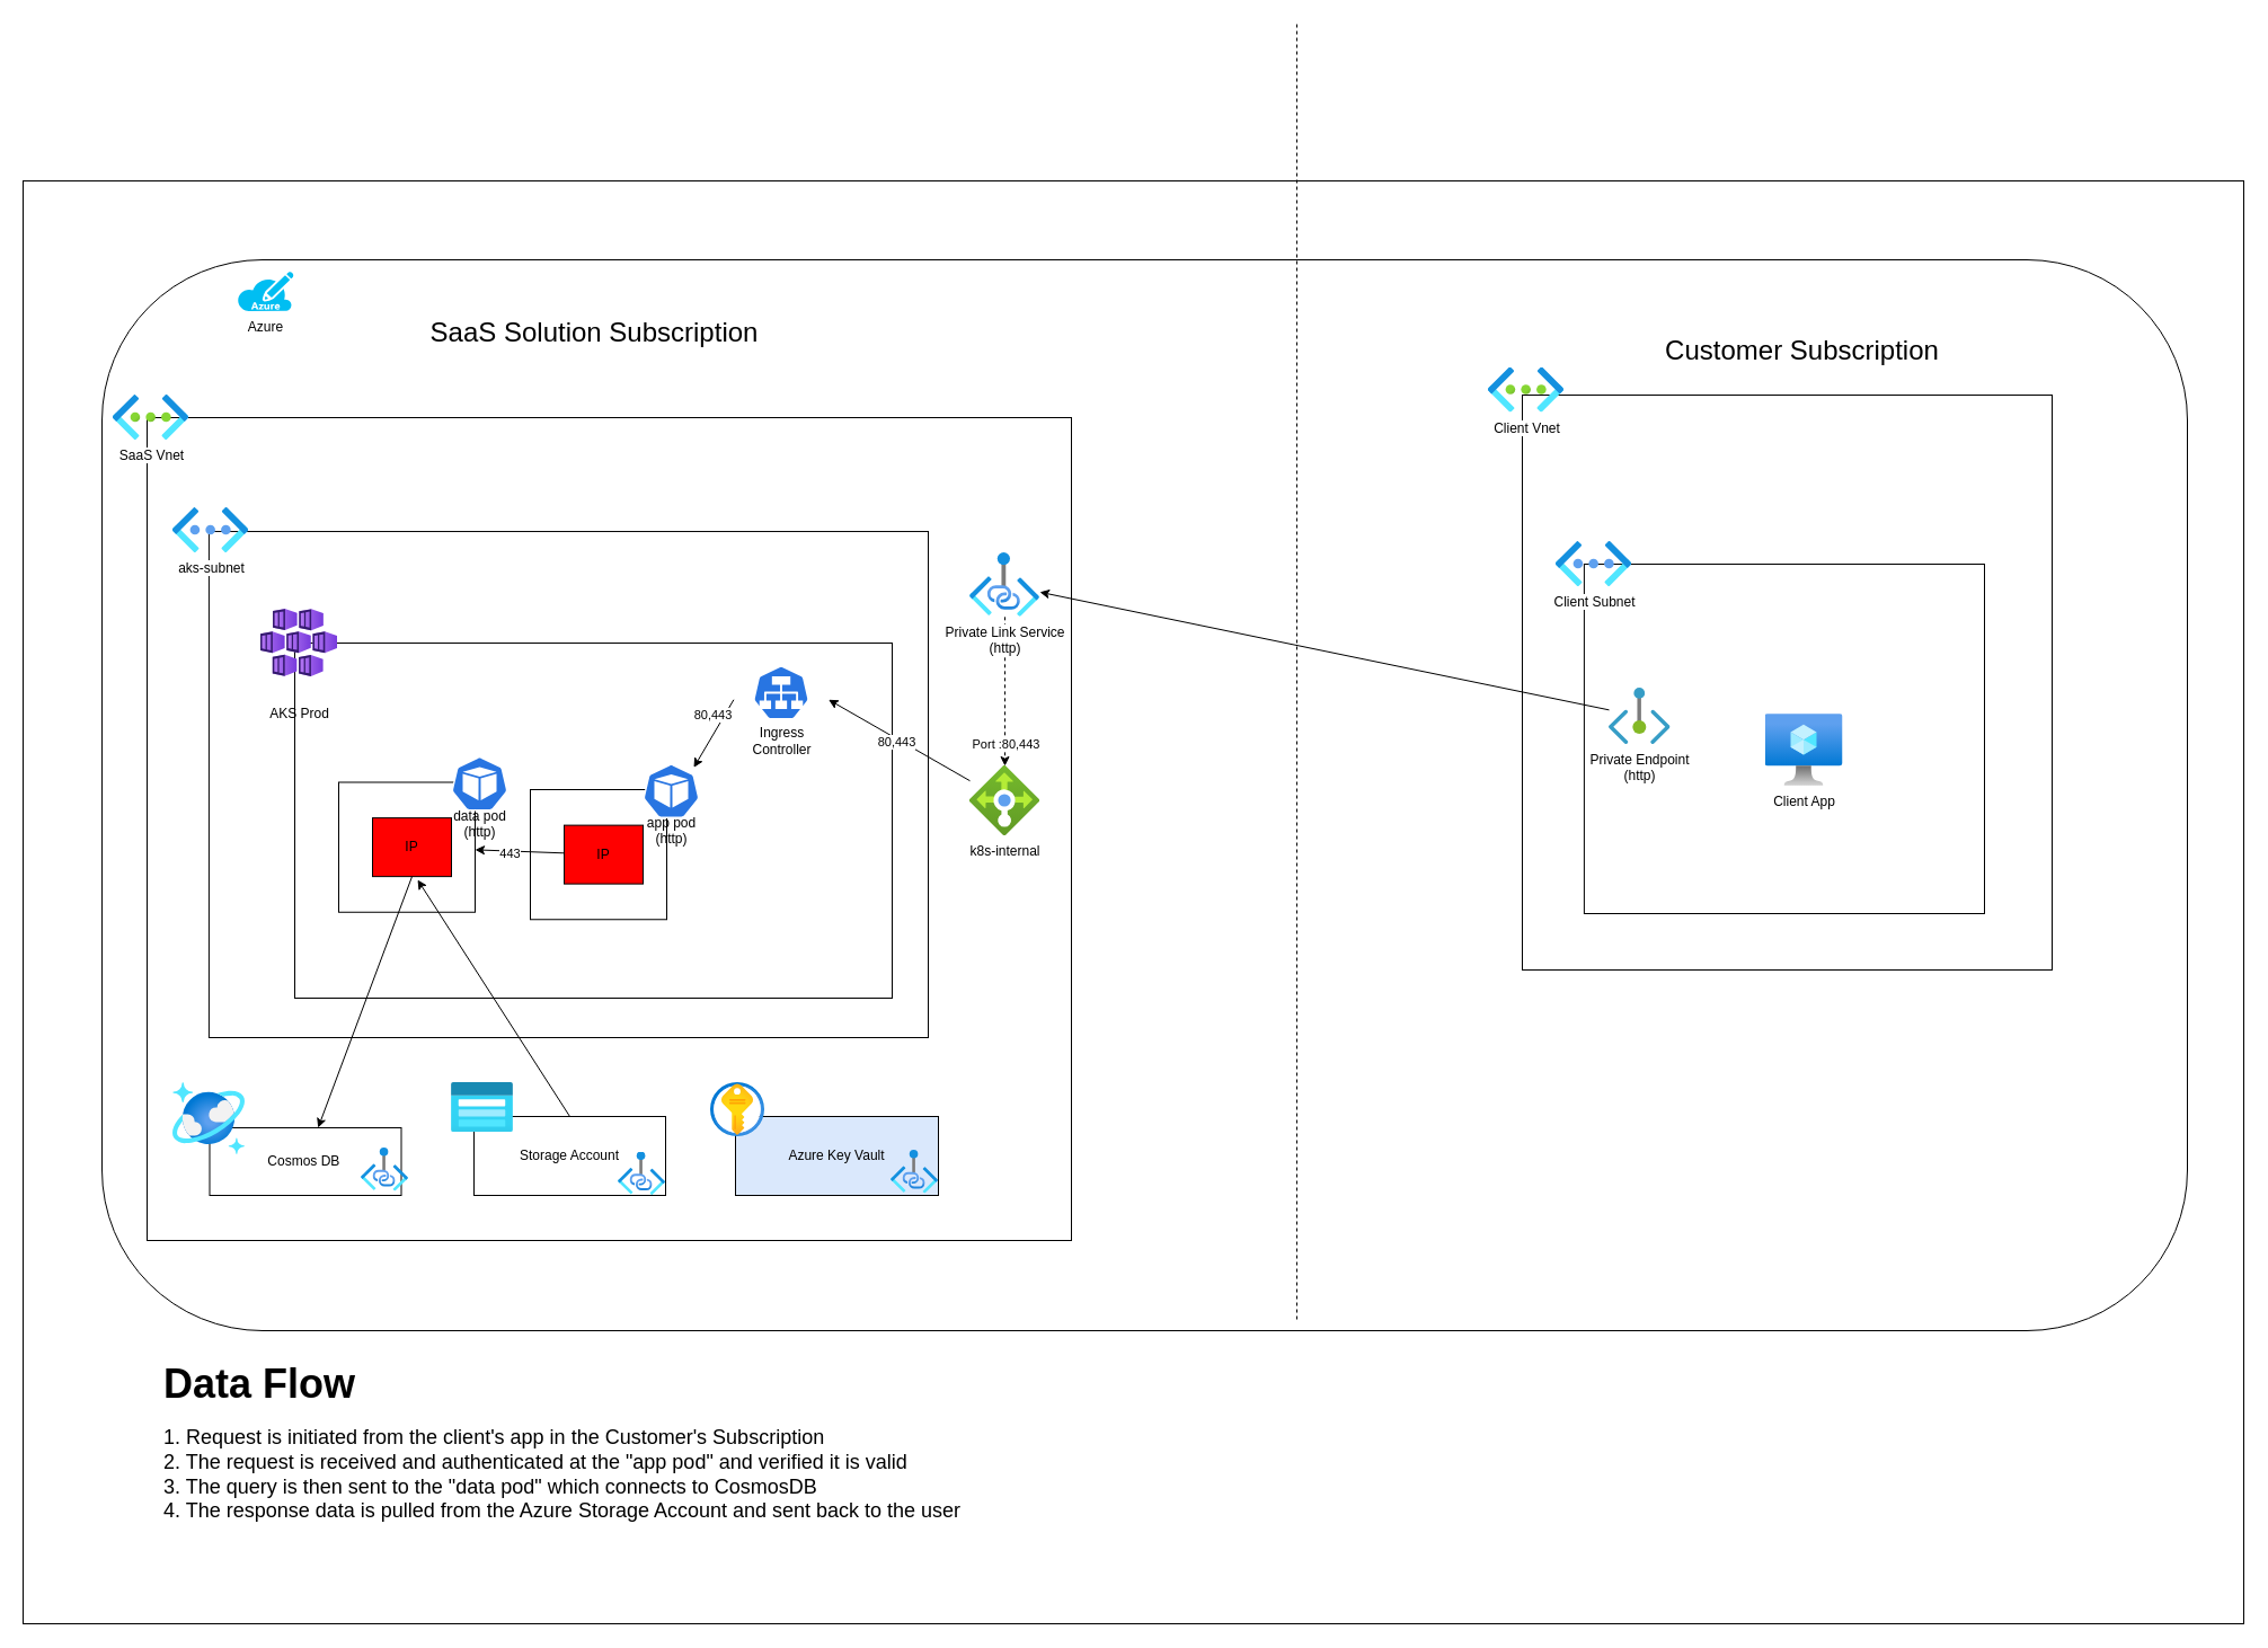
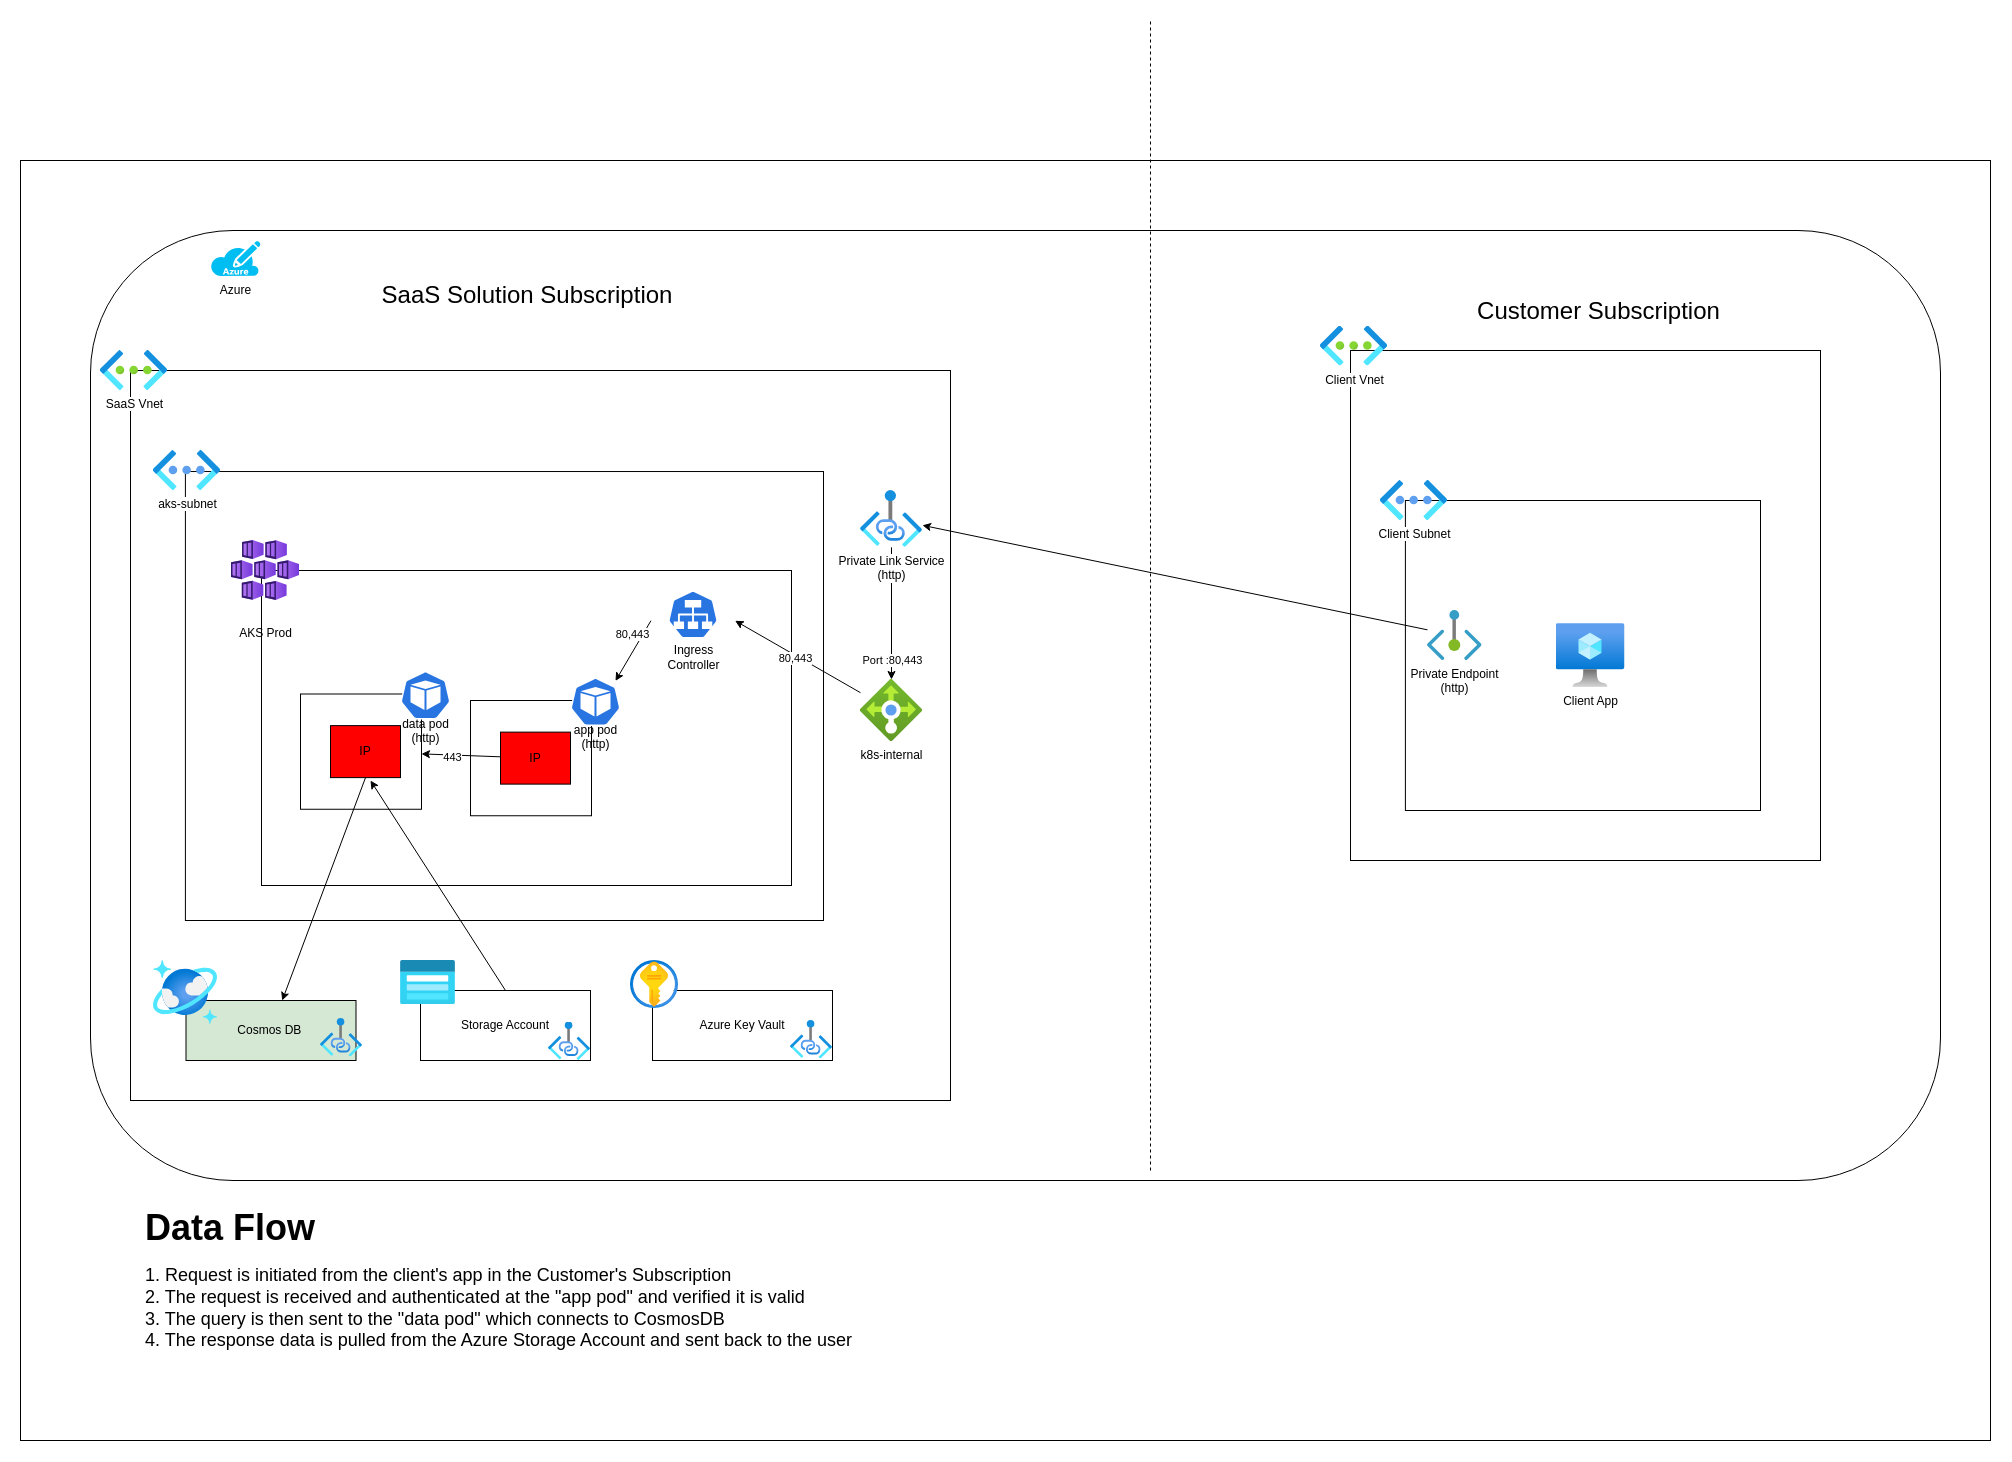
- <mxCell id="41" style="edgeStyle=none;html=1;dashed=1;" parent="1" source="43" target="38" edge="1"><mxGeometry relative="1" as="geometry" /></mxCell>
+ <mxCell id="41" style="edgeStyle=none;html=1;" parent="1" source="43" target="38" edge="1"><mxGeometry relative="1" as="geometry" /></mxCell>
- <mxCell id="46" value="Client App" style="aspect=fixed;html=1;points=[];align=center;image;fontSize=12;image=img/lib/azure2/compute/Virtual_Machine.svg;" parent="1" vertex="1"><mxGeometry x="1565.5" y="633" width="69" height="64" as="geometry" /></mxCell>
+ <mxCell id="46" value="Client App" style="aspect=fixed;html=1;points=[];align=center;image;fontSize=12;image=img/lib/azure2/compute/Virtual_Machine.svg;" parent="1" vertex="1"><mxGeometry x="1555.5" y="623" width="69" height="64" as="geometry" /></mxCell>
- <mxCell id="30" value="Azure Key Vault" style="whiteSpace=wrap;html=1;fillColor=#dae8fc;" parent="29" vertex="1"><mxGeometry x="22" y="30" width="180" height="70" as="geometry" /></mxCell>
+ <mxCell id="30" value="Azure Key Vault" style="whiteSpace=wrap;html=1;" parent="29" vertex="1"><mxGeometry x="22" y="30" width="180" height="70" as="geometry" /></mxCell>
- <mxCell id="34" value="Cosmos DB&amp;nbsp;" style="whiteSpace=wrap;html=1;" parent="33" vertex="1"><mxGeometry x="35.5" y="30" width="170" height="60" as="geometry" /></mxCell>
+ <mxCell id="34" value="Cosmos DB&amp;nbsp;" style="whiteSpace=wrap;html=1;fillColor=#d5e8d4;" parent="33" vertex="1"><mxGeometry x="35.5" y="30" width="170" height="60" as="geometry" /></mxCell>
